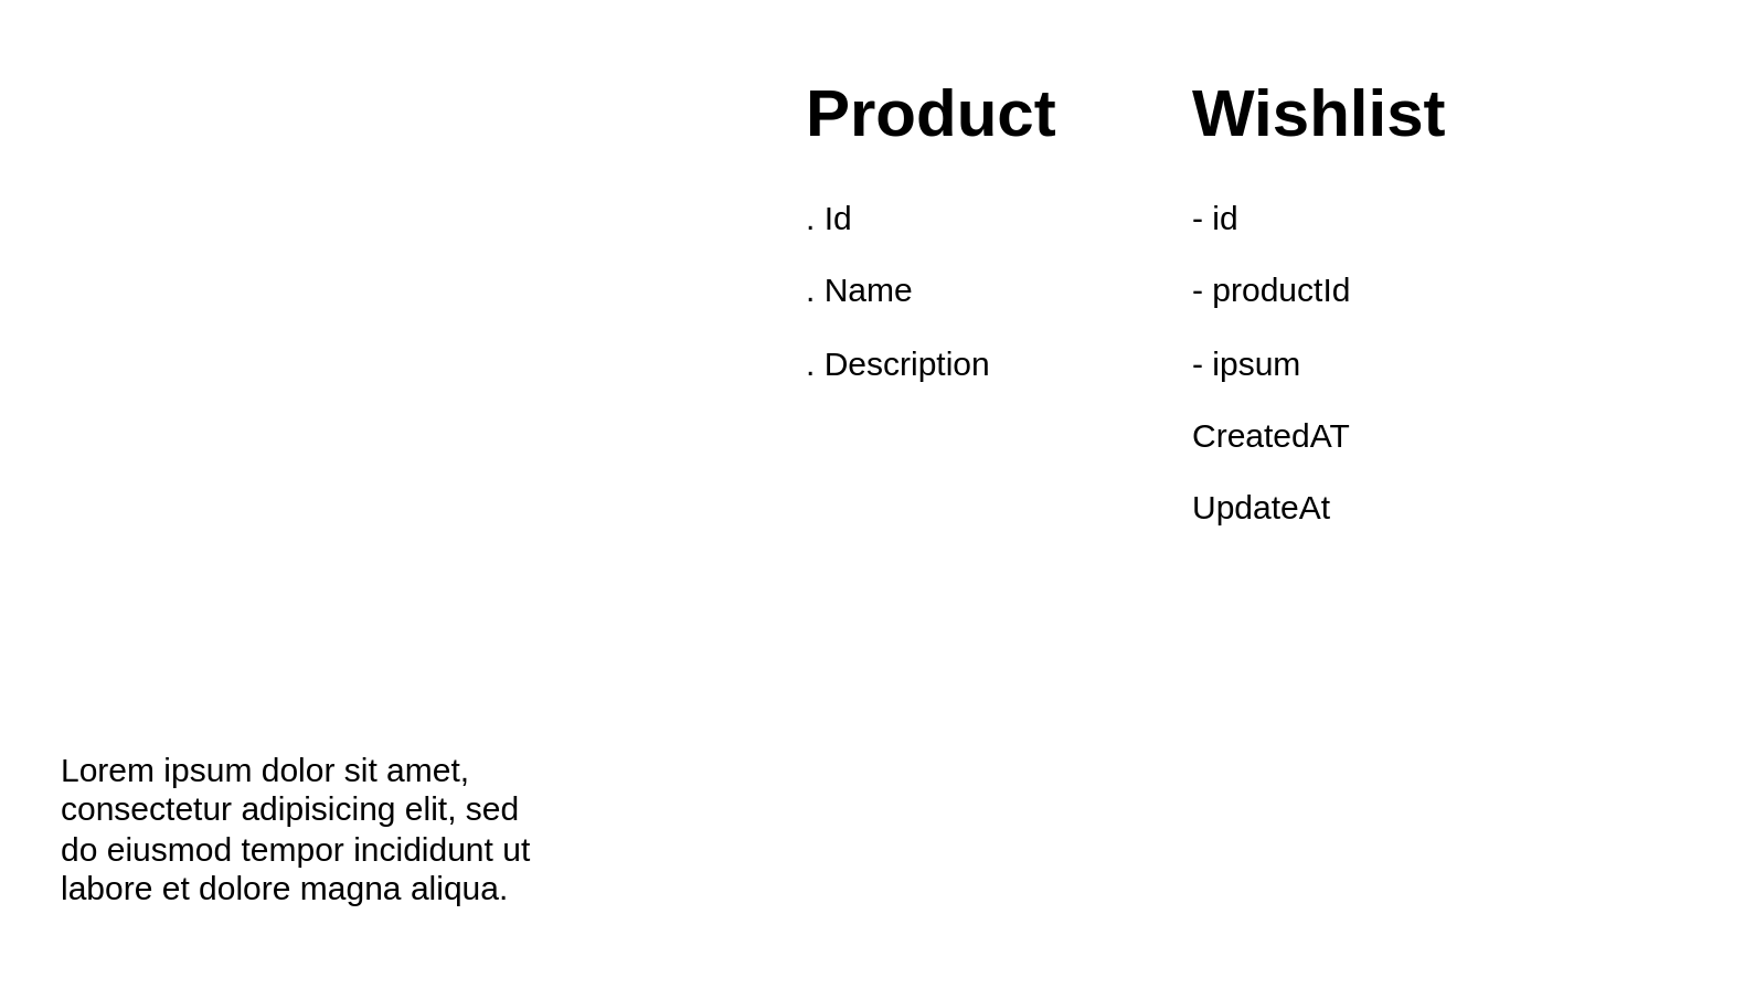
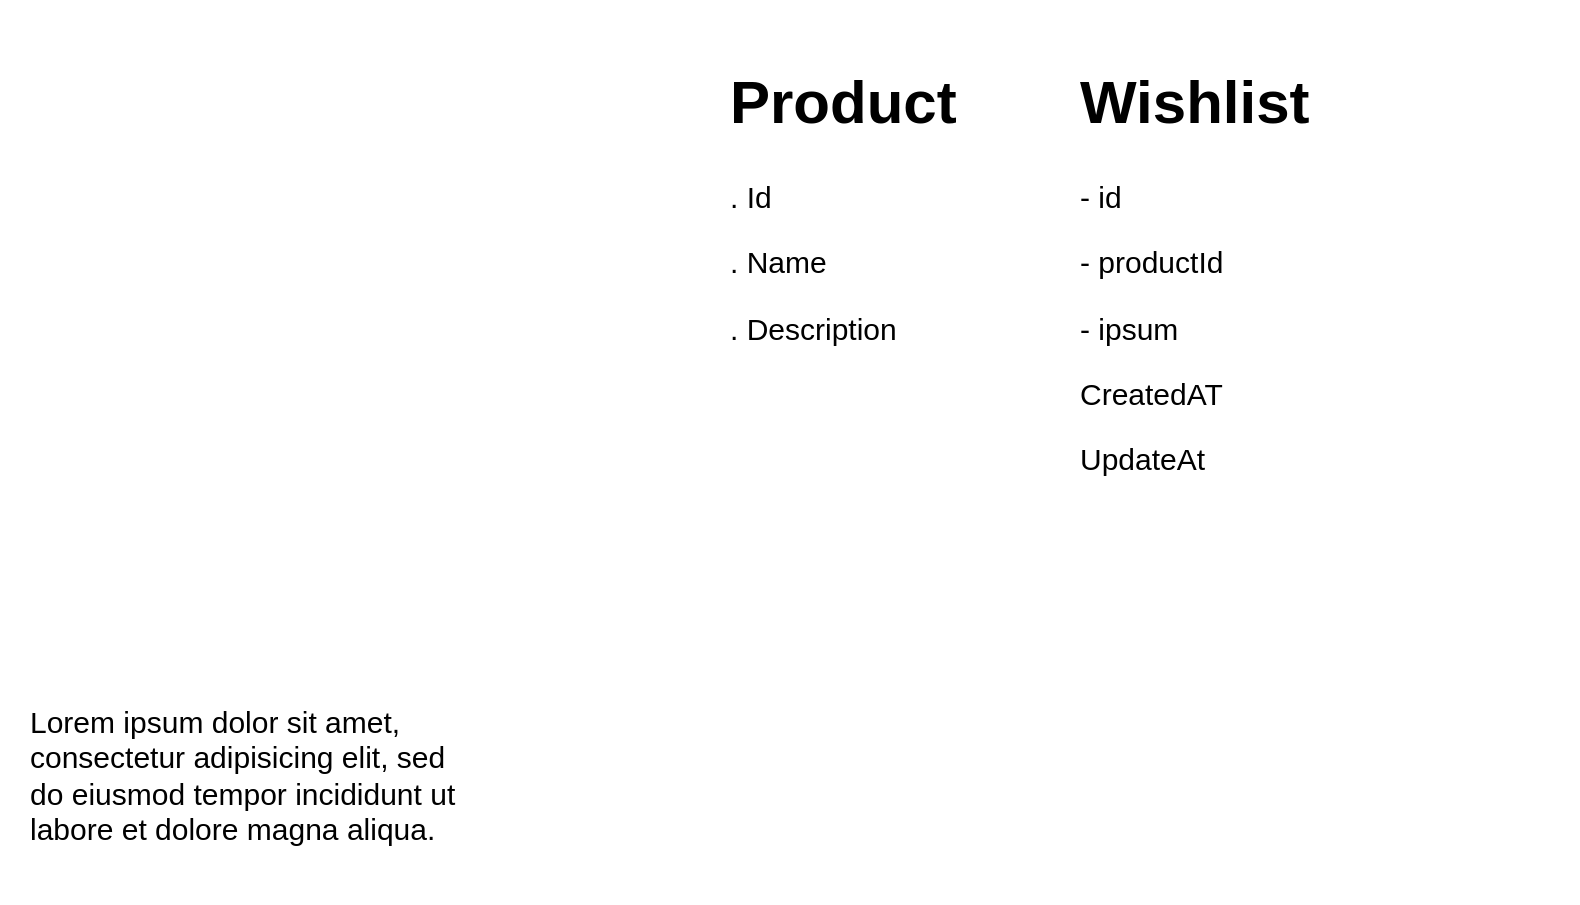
- <mxCell id="4" value="&lt;h1 style=&quot;margin-top: 0px;&quot;&gt;&lt;br&gt;&lt;/h1&gt;&lt;p&gt;Lorem ipsum dolor sit amet, consectetur adipisicing elit, sed do eiusmod tempor incididunt ut labore et dolore magna aliqua.&lt;/p&gt;" style="text;html=1;whiteSpace=wrap;overflow=hidden;rounded=0;" vertex="1" parent="1"><mxGeometry x="20" y="220" width="180" height="120" as="geometry" /></mxCell>
+ <mxCell id="4" value="&lt;h1 style=&quot;margin-top: 0px;&quot;&gt;&lt;br&gt;&lt;/h1&gt;&lt;p&gt;Lorem ipsum dolor sit amet, consectetur adipisicing elit, sed do eiusmod tempor incididunt ut labore et dolore magna aliqua.&lt;/p&gt;" style="text;html=1;whiteSpace=wrap;overflow=hidden;rounded=0;" vertex="1" parent="1"><mxGeometry x="10" y="230" width="180" height="120" as="geometry" /></mxCell>
